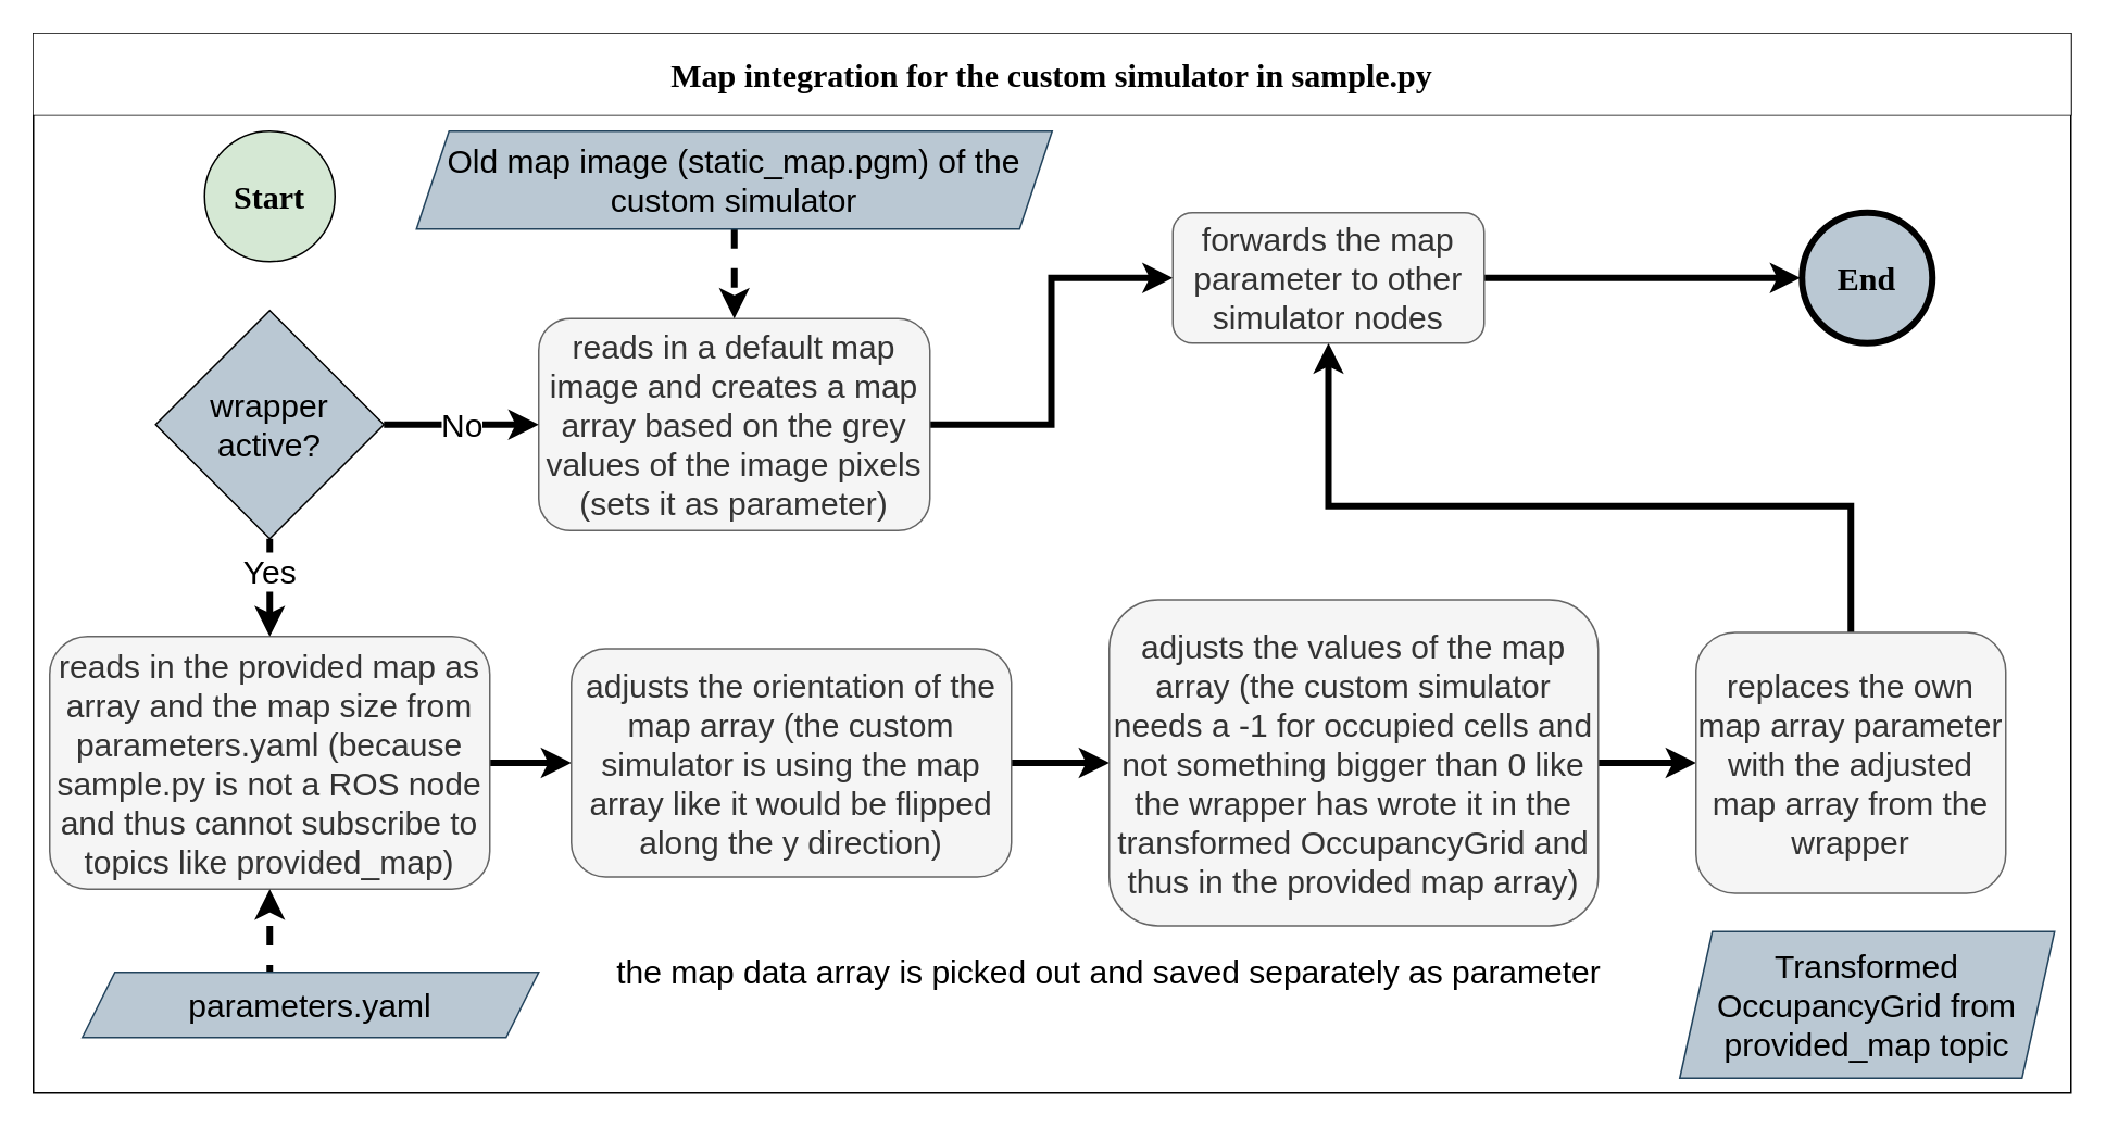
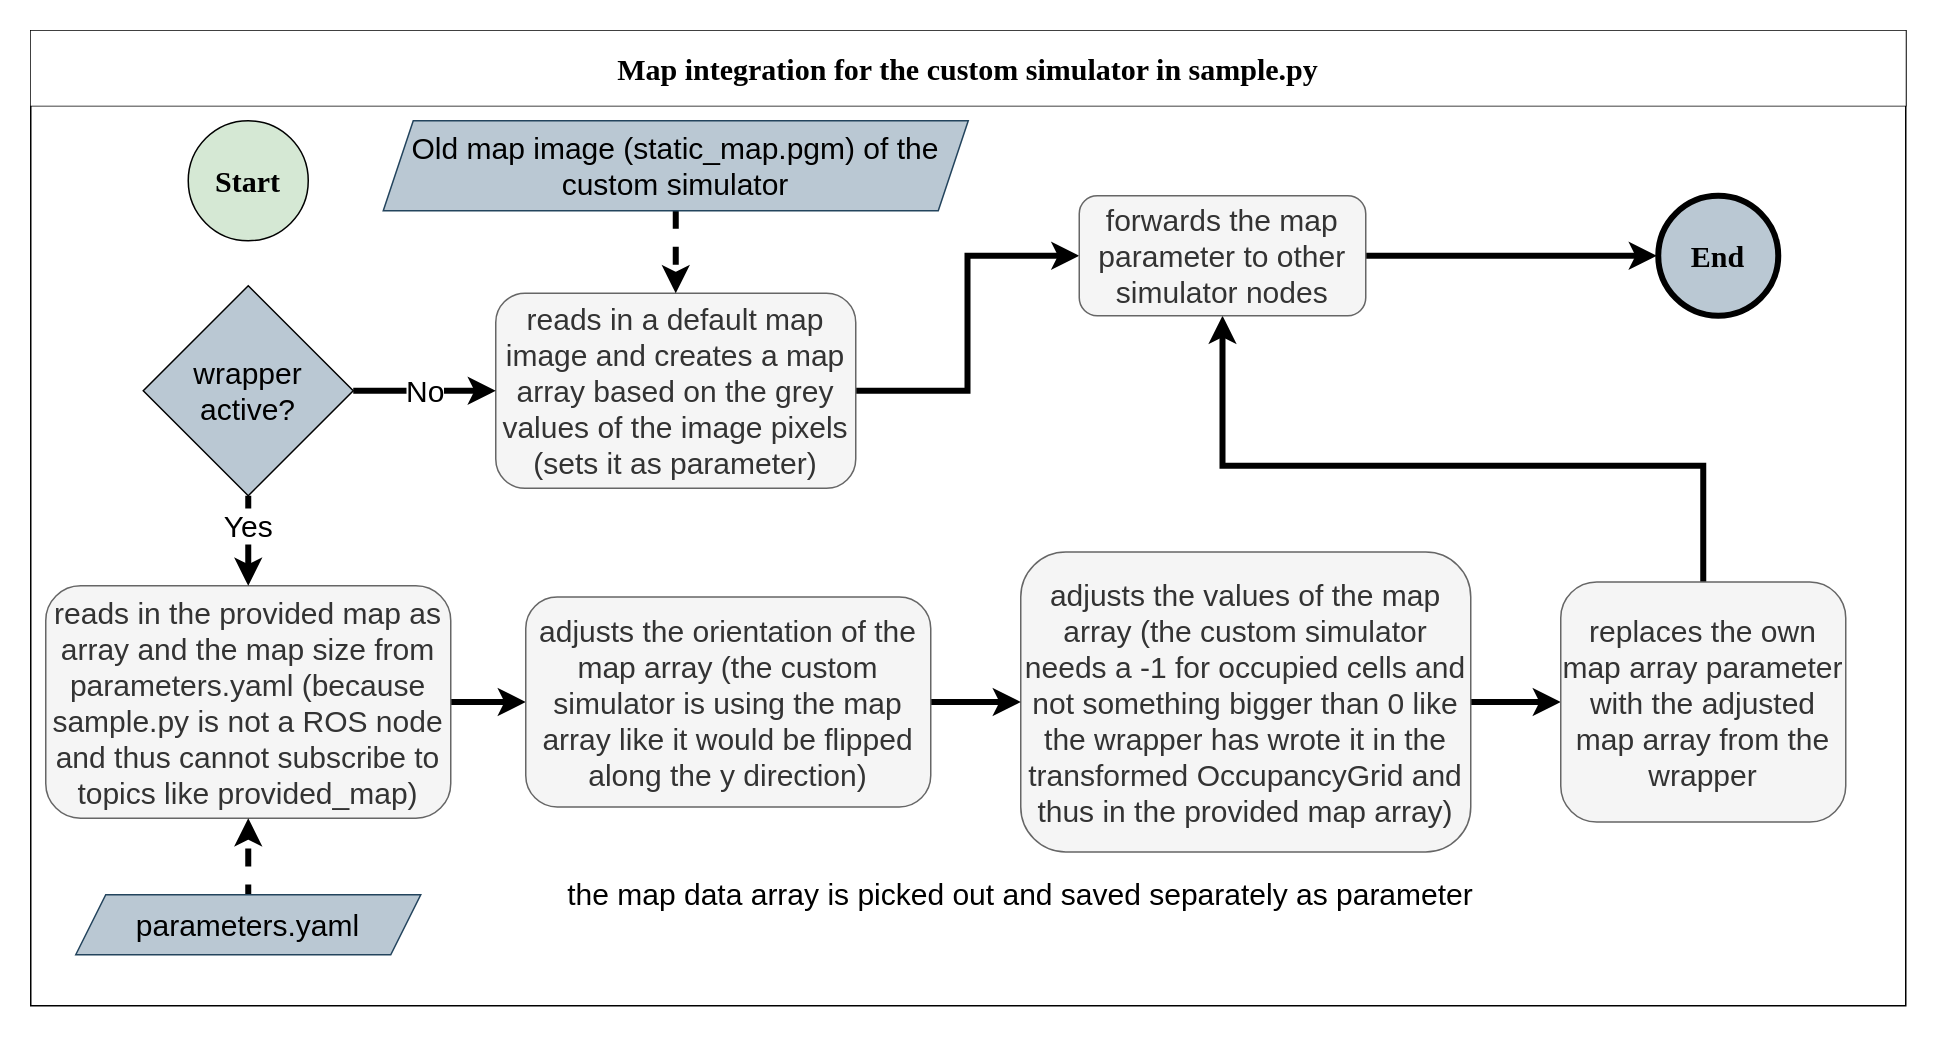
- <mxCell id="11" value="parameters.yaml" style="shape=parallelogram;perimeter=parallelogramPerimeter;whiteSpace=wrap;html=1;fixedSize=1;fontSize=20;fillColor=#bac8d3;strokeColor=#23445d;" parent="1" vertex="1"><mxGeometry x="50" y="596" width="280" height="40" as="geometry" /></mxCell>
+ <mxCell id="11" value="parameters.yaml" style="shape=parallelogram;perimeter=parallelogramPerimeter;whiteSpace=wrap;html=1;fixedSize=1;fontSize=20;fillColor=#bac8d3;strokeColor=#23445d;" parent="1" vertex="1"><mxGeometry x="50" y="596" width="230" height="40" as="geometry" /></mxCell>
- <mxCell id="6" value="Transformed OccupancyGrid from provided_map topic" style="shape=parallelogram;perimeter=parallelogramPerimeter;whiteSpace=wrap;html=1;fixedSize=1;fontSize=20;fillColor=#bac8d3;strokeColor=#23445d;" parent="1" vertex="1"><mxGeometry x="1030" y="571" width="230" height="90" as="geometry" /></mxCell>
